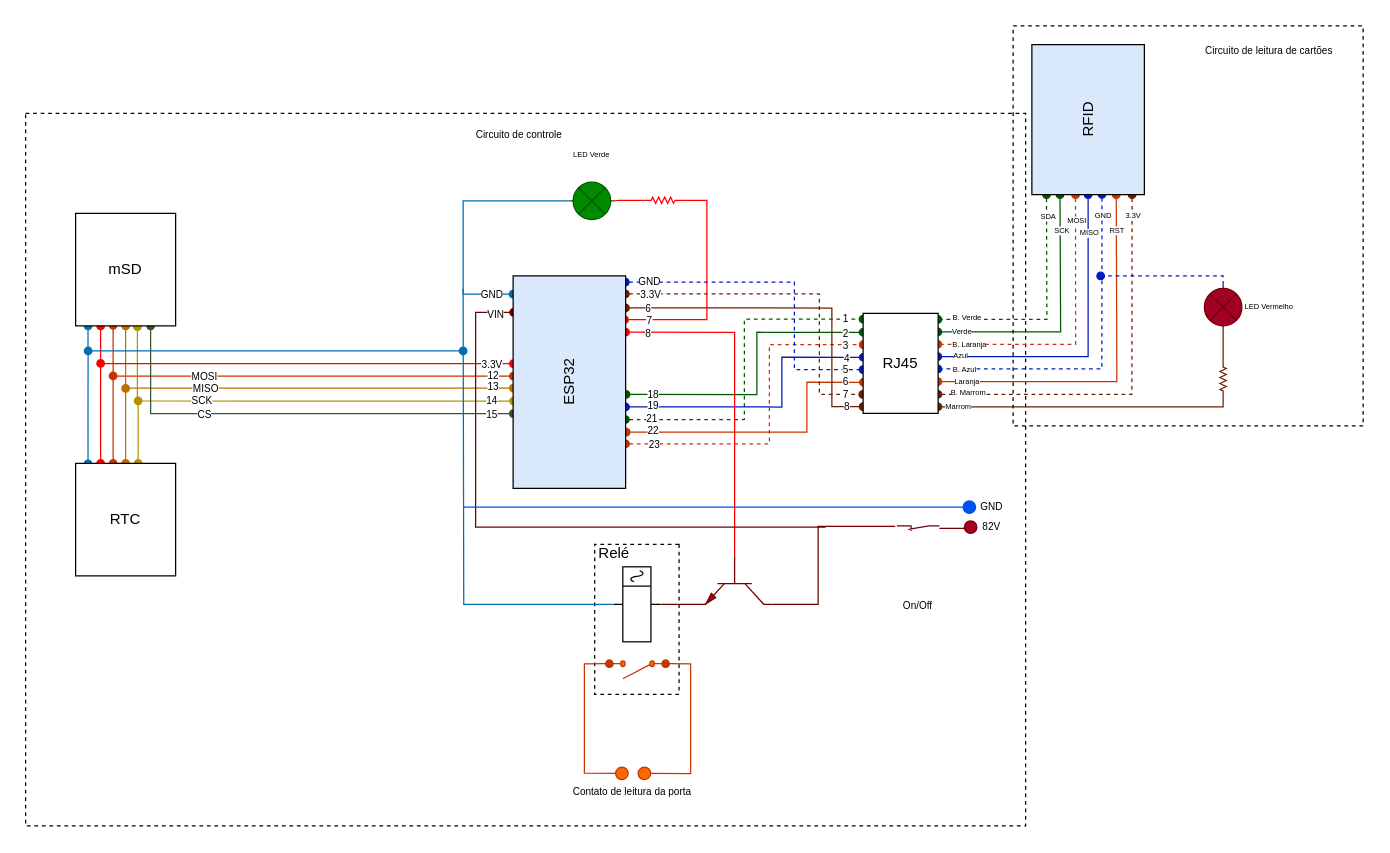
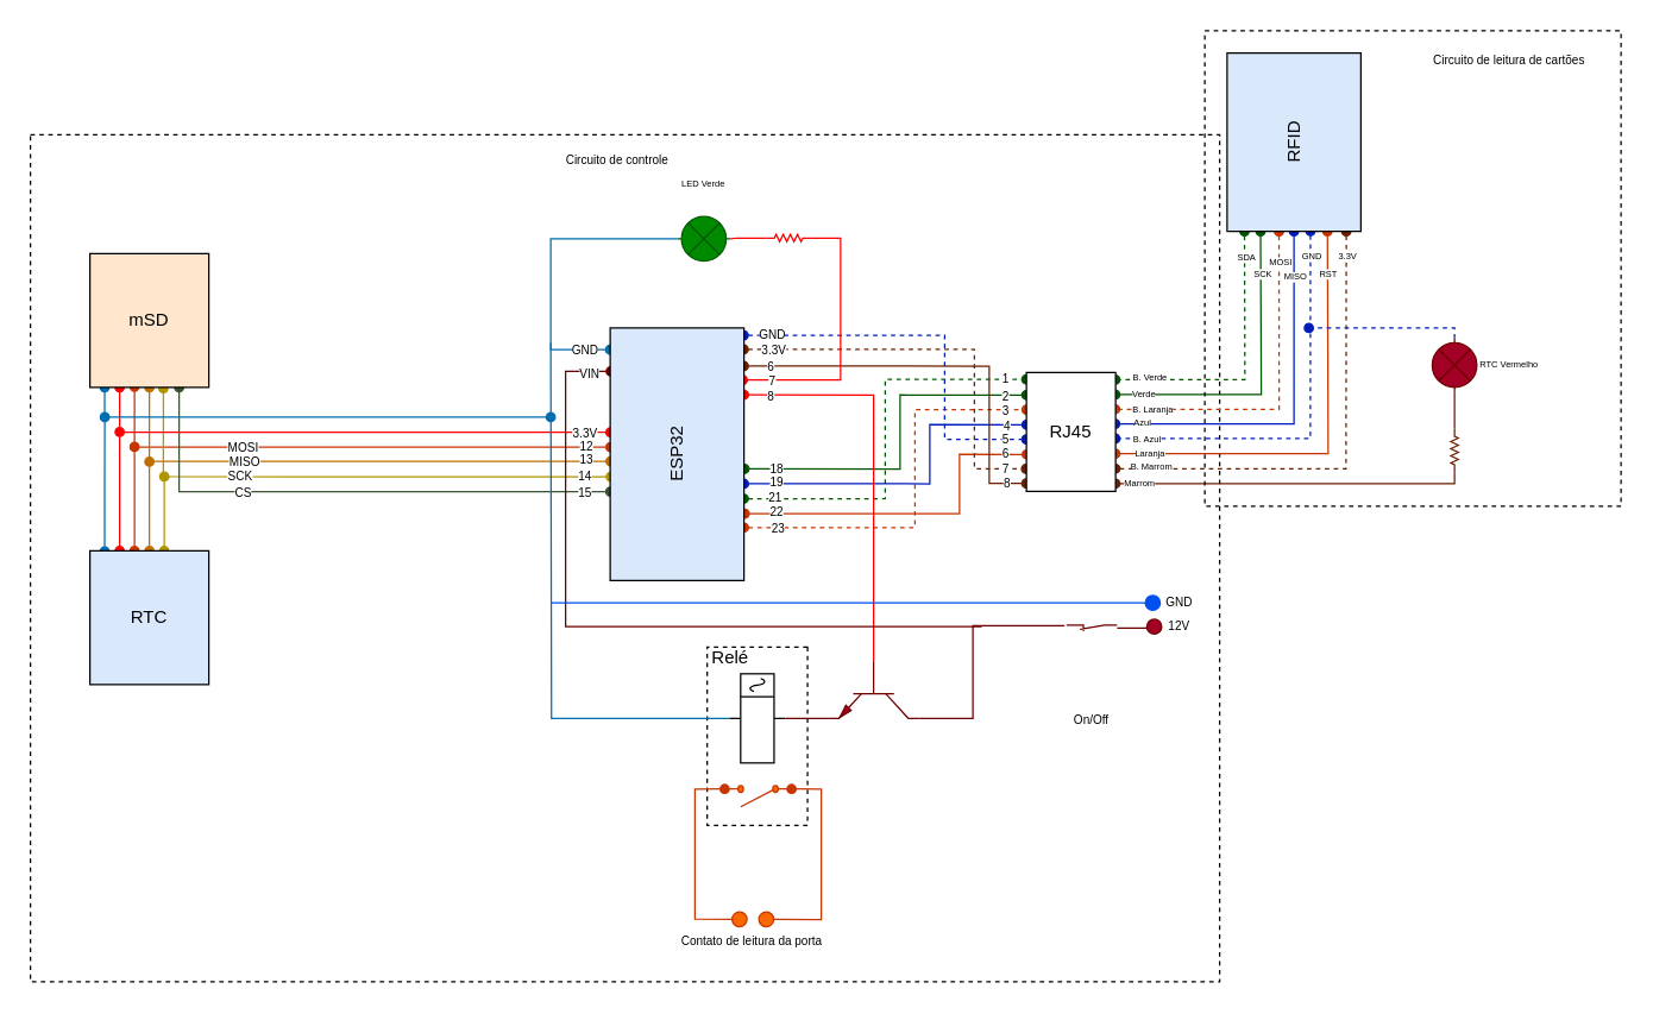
- <mxCell id="115" value="mSD" style="rounded=0;whiteSpace=wrap;html=1;rotation=0;" vertex="1" parent="1"><mxGeometry x="60" y="170" width="80" height="90" as="geometry" /></mxCell>
+ <mxCell id="115" value="mSD" style="rounded=0;whiteSpace=wrap;html=1;rotation=0;fillColor=#ffe6cc;" vertex="1" parent="1"><mxGeometry x="60" y="170" width="80" height="90" as="geometry" /></mxCell>
- <mxCell id="88" value="LED Vermelho" style="text;html=1;strokeColor=none;fillColor=none;align=center;verticalAlign=middle;whiteSpace=wrap;rounded=0;fontSize=6;" parent="86" vertex="1"><mxGeometry x="25" y="8" width="54" height="20" as="geometry" /></mxCell>
+ <mxCell id="88" value="RTC Vermelho" style="text;html=1;strokeColor=none;fillColor=none;align=center;verticalAlign=middle;whiteSpace=wrap;rounded=0;fontSize=6;" parent="86" vertex="1"><mxGeometry x="25" y="8" width="54" height="20" as="geometry" /></mxCell>
- <mxCell id="121" value="RTC" style="rounded=0;whiteSpace=wrap;html=1;rotation=0;" vertex="1" parent="1"><mxGeometry x="60" y="370" width="80" height="90" as="geometry" /></mxCell>
+ <mxCell id="121" value="RTC" style="rounded=0;whiteSpace=wrap;html=1;rotation=0;fillColor=#dae8fc;" vertex="1" parent="1"><mxGeometry x="60" y="370" width="80" height="90" as="geometry" /></mxCell>
- <mxCell id="103" value="82V" style="text;html=1;strokeColor=none;fillColor=none;align=center;verticalAlign=middle;whiteSpace=wrap;rounded=0;fontSize=8;" parent="1" vertex="1"><mxGeometry x="773" y="411" width="40" height="20" as="geometry" /></mxCell>
+ <mxCell id="103" value="12V" style="text;html=1;strokeColor=none;fillColor=none;align=center;verticalAlign=middle;whiteSpace=wrap;rounded=0;fontSize=8;" parent="1" vertex="1"><mxGeometry x="773" y="411" width="40" height="20" as="geometry" /></mxCell>
